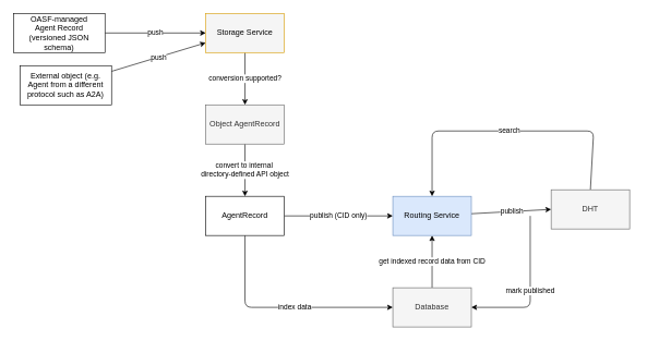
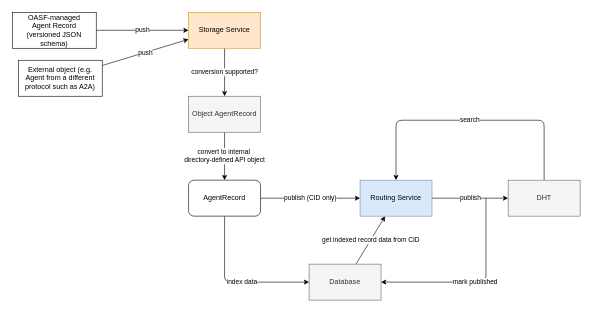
- <mxCell id="5" value="Storage Service" style="rounded=0;whiteSpace=wrap;html=1;fillColor=#f5f5f5;strokeColor=#d79b00;" vertex="1" parent="1"><mxGeometry x="314" y="20" width="120" height="60" as="geometry" /></mxCell>
+ <mxCell id="5" value="Storage Service" style="rounded=0;whiteSpace=wrap;html=1;fillColor=#ffe6cc;strokeColor=#d79b00;" vertex="1" parent="1"><mxGeometry x="314" y="20" width="120" height="60" as="geometry" /></mxCell>
- <mxCell id="19" value="DHT" style="rounded=0;whiteSpace=wrap;html=1;fillColor=#f5f5f5;strokeColor=#666666;fontColor=#333333;" vertex="1" parent="1"><mxGeometry x="842" y="290" width="120" height="60" as="geometry" /></mxCell>
+ <mxCell id="19" value="DHT" style="rounded=0;whiteSpace=wrap;html=1;fillColor=#f5f5f5;strokeColor=#666666;fontColor=#333333;" vertex="1" parent="1"><mxGeometry x="847" y="300" width="120" height="60" as="geometry" /></mxCell>
- <mxCell id="10" value="AgentRecord" style="whiteSpace=wrap;html=1;rounded=0;" vertex="1" parent="1"><mxGeometry x="314" y="300" width="120" height="60" as="geometry" /></mxCell>
+ <mxCell id="10" value="AgentRecord" style="whiteSpace=wrap;html=1;rounded=1;" vertex="1" parent="1"><mxGeometry x="314" y="300" width="120" height="60" as="geometry" /></mxCell>
- <mxCell id="18" value="Database" style="whiteSpace=wrap;html=1;rounded=0;fillColor=#f5f5f5;fontColor=#333333;strokeColor=#666666;" vertex="1" parent="1"><mxGeometry x="600" y="440" width="120" height="60" as="geometry" /></mxCell>
+ <mxCell id="18" value="Database" style="whiteSpace=wrap;html=1;rounded=0;fillColor=#f5f5f5;fontColor=#333333;strokeColor=#666666;" vertex="1" parent="1"><mxGeometry x="515" y="440" width="120" height="60" as="geometry" /></mxCell>
